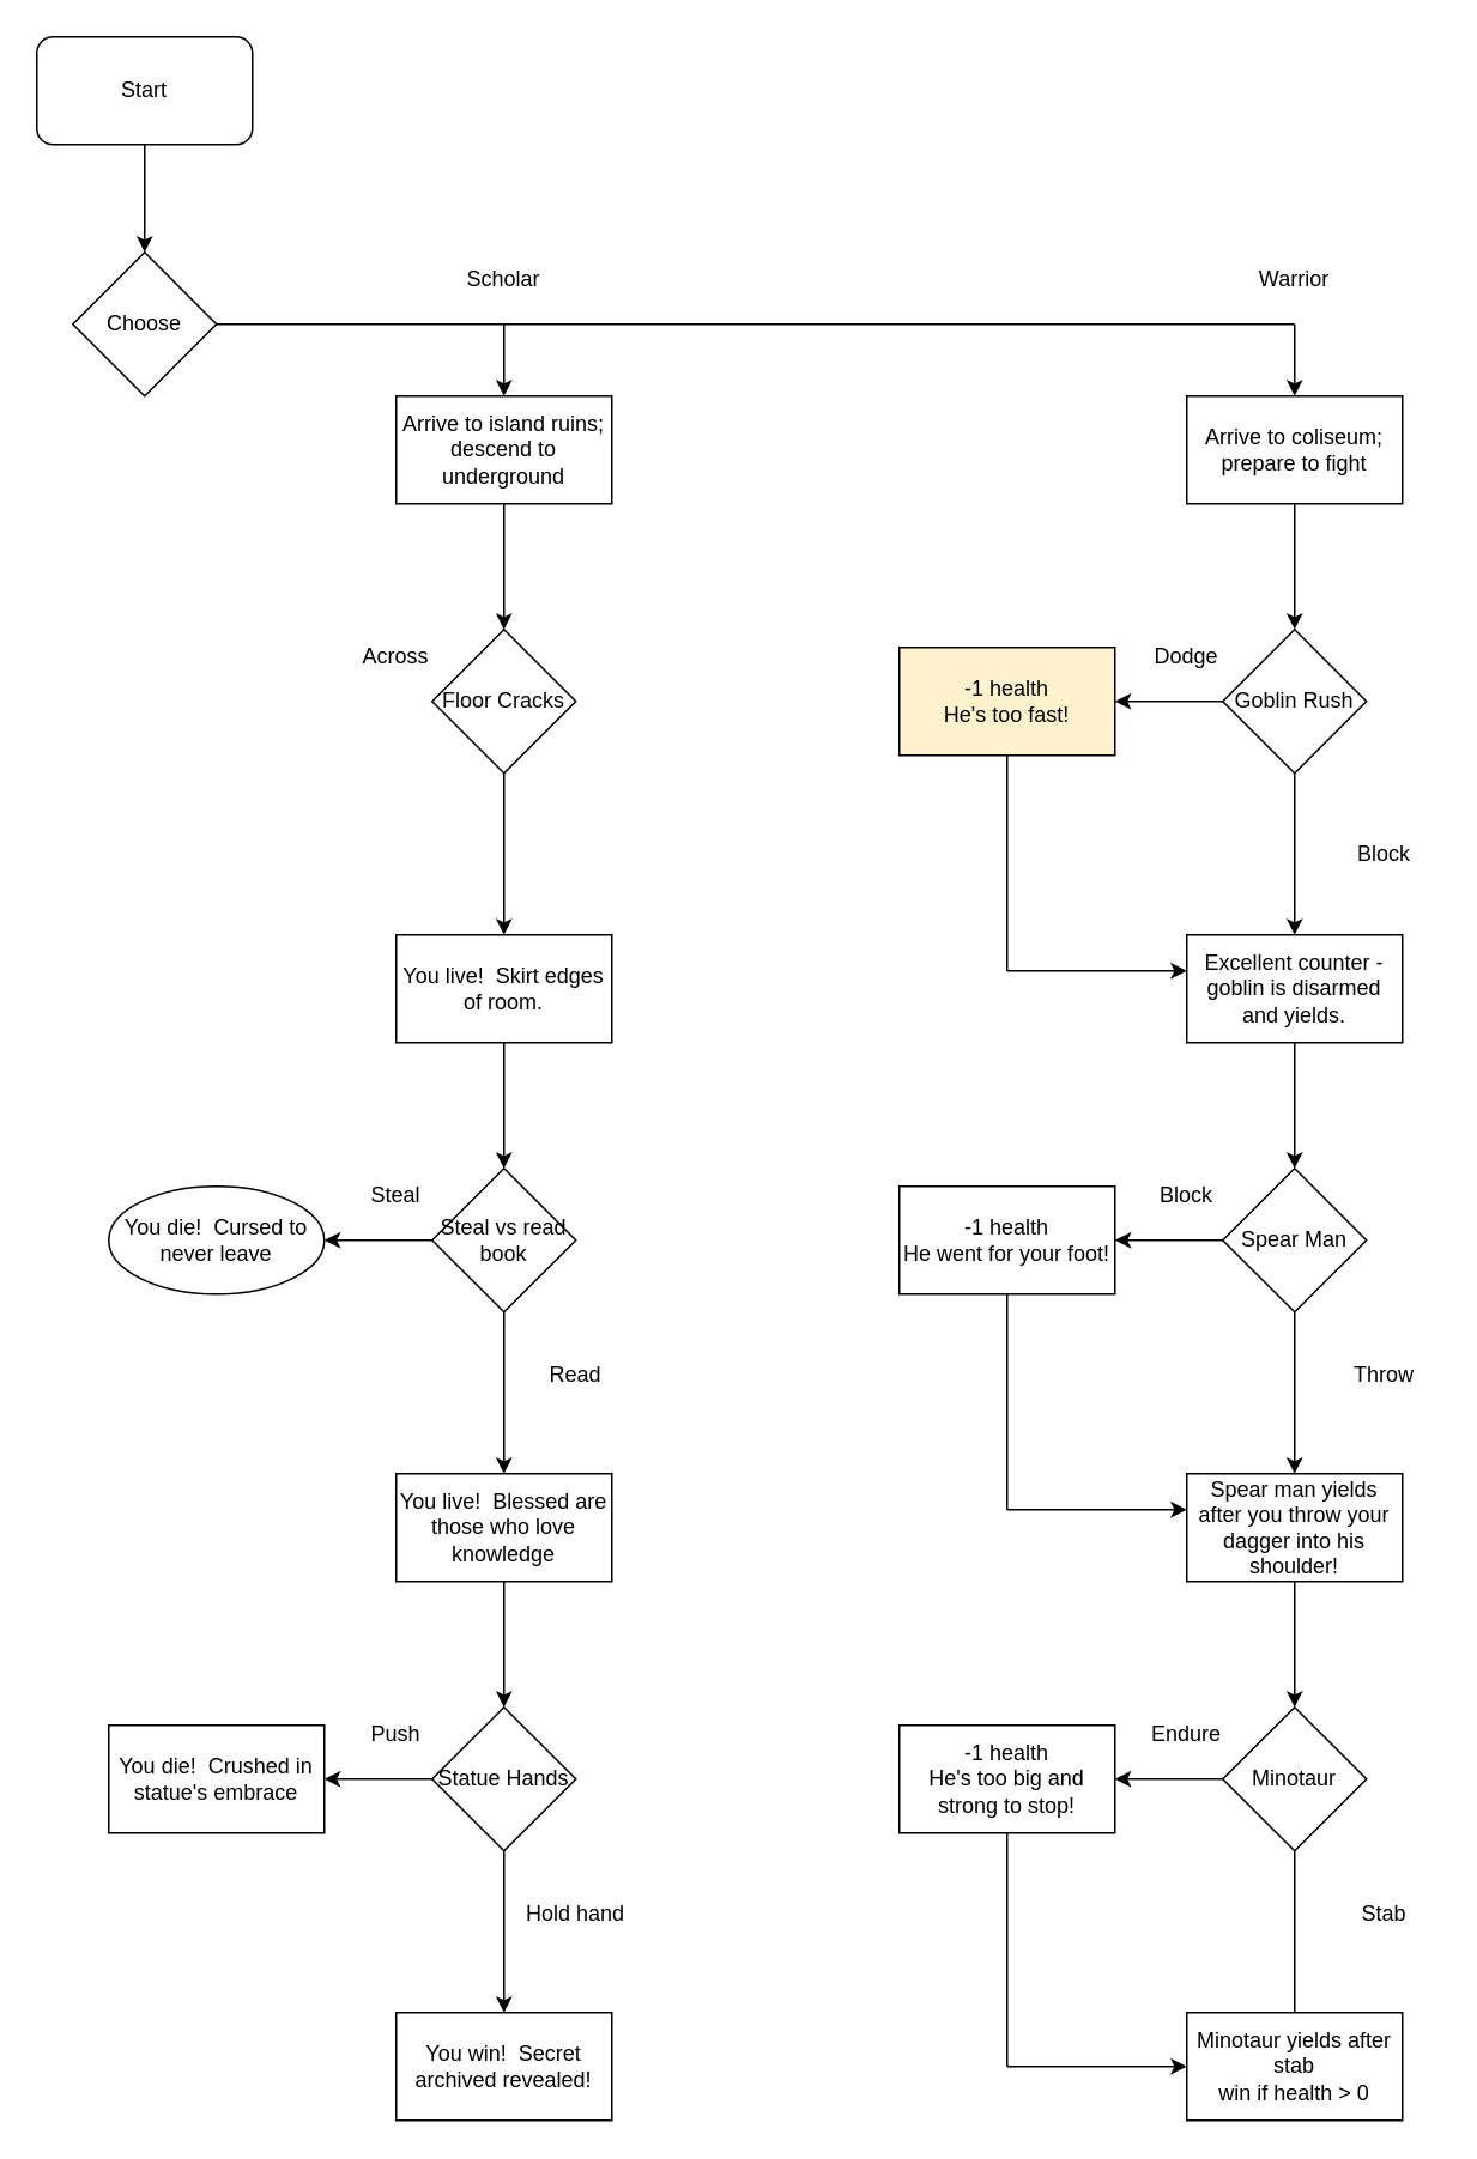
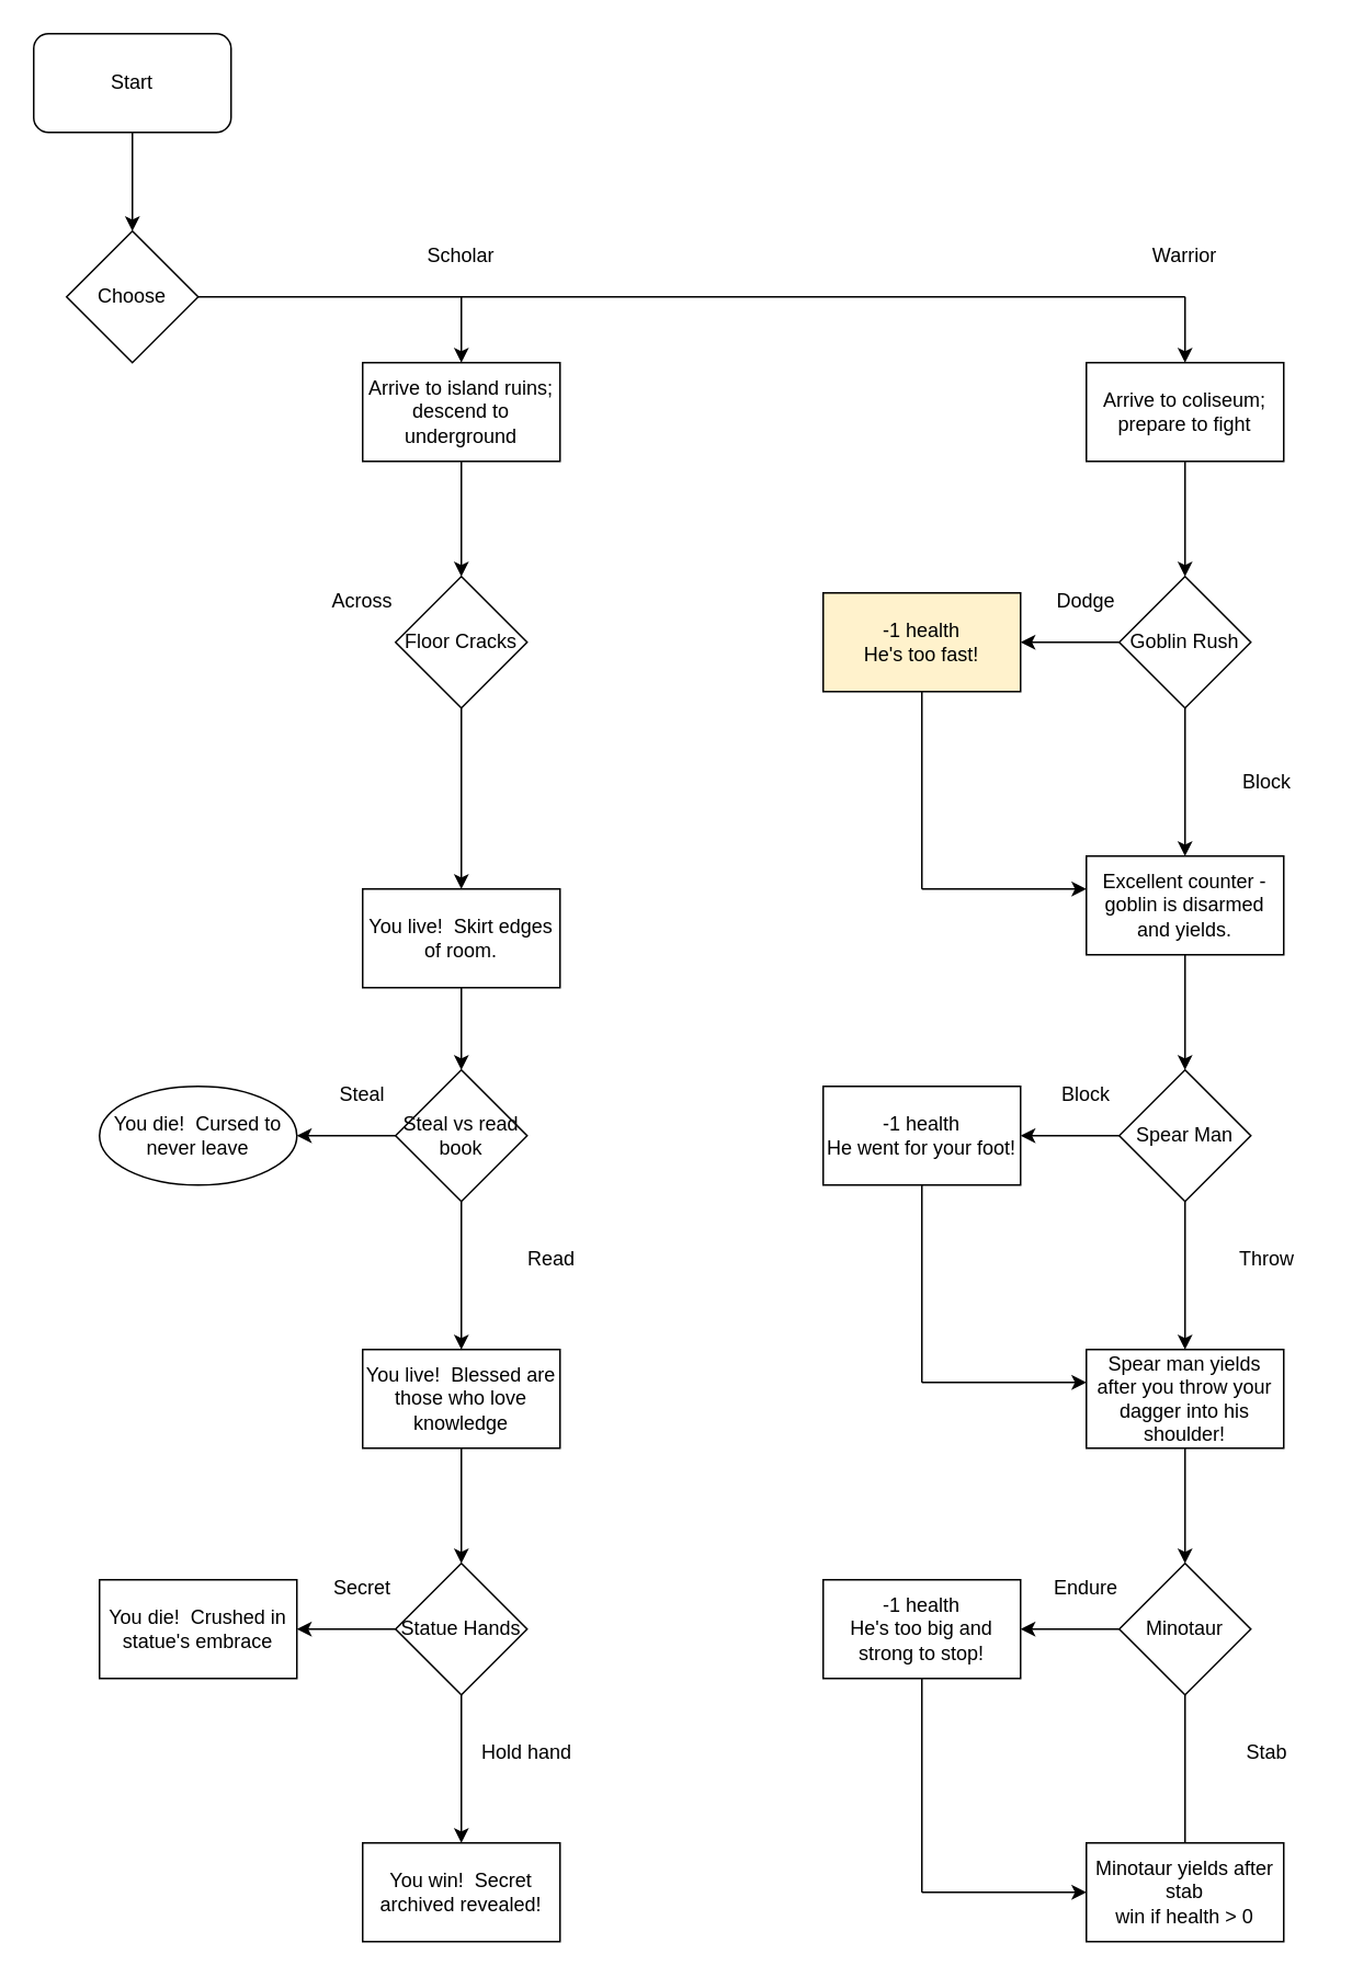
- <mxCell id="17" value="You live!&amp;nbsp; Skirt edges of room." style="whiteSpace=wrap;html=1;rounded=0;" vertex="1" parent="1"><mxGeometry x="220" y="520" width="120" height="60" as="geometry" /></mxCell>
+ <mxCell id="17" value="You live!&amp;nbsp; Skirt edges of room." style="whiteSpace=wrap;html=1;rounded=0;" vertex="1" parent="1"><mxGeometry x="220" y="540" width="120" height="60" as="geometry" /></mxCell>
- <mxCell id="48" value="Read" style="text;html=1;strokeColor=none;fillColor=none;align=center;verticalAlign=middle;whiteSpace=wrap;rounded=0;" vertex="1" parent="1"><mxGeometry x="290" y="750" width="60" height="30" as="geometry" /></mxCell>
+ <mxCell id="48" value="Read" style="text;html=1;strokeColor=none;fillColor=none;align=center;verticalAlign=middle;whiteSpace=wrap;rounded=0;" vertex="1" parent="1"><mxGeometry x="305" y="750" width="60" height="30" as="geometry" /></mxCell>
- <mxCell id="49" value="Push" style="text;html=1;strokeColor=none;fillColor=none;align=center;verticalAlign=middle;whiteSpace=wrap;rounded=0;" vertex="1" parent="1"><mxGeometry x="190" y="950" width="60" height="30" as="geometry" /></mxCell>
+ <mxCell id="49" value="Secret" style="text;html=1;strokeColor=none;fillColor=none;align=center;verticalAlign=middle;whiteSpace=wrap;rounded=0;" vertex="1" parent="1"><mxGeometry x="190" y="950" width="60" height="30" as="geometry" /></mxCell>
